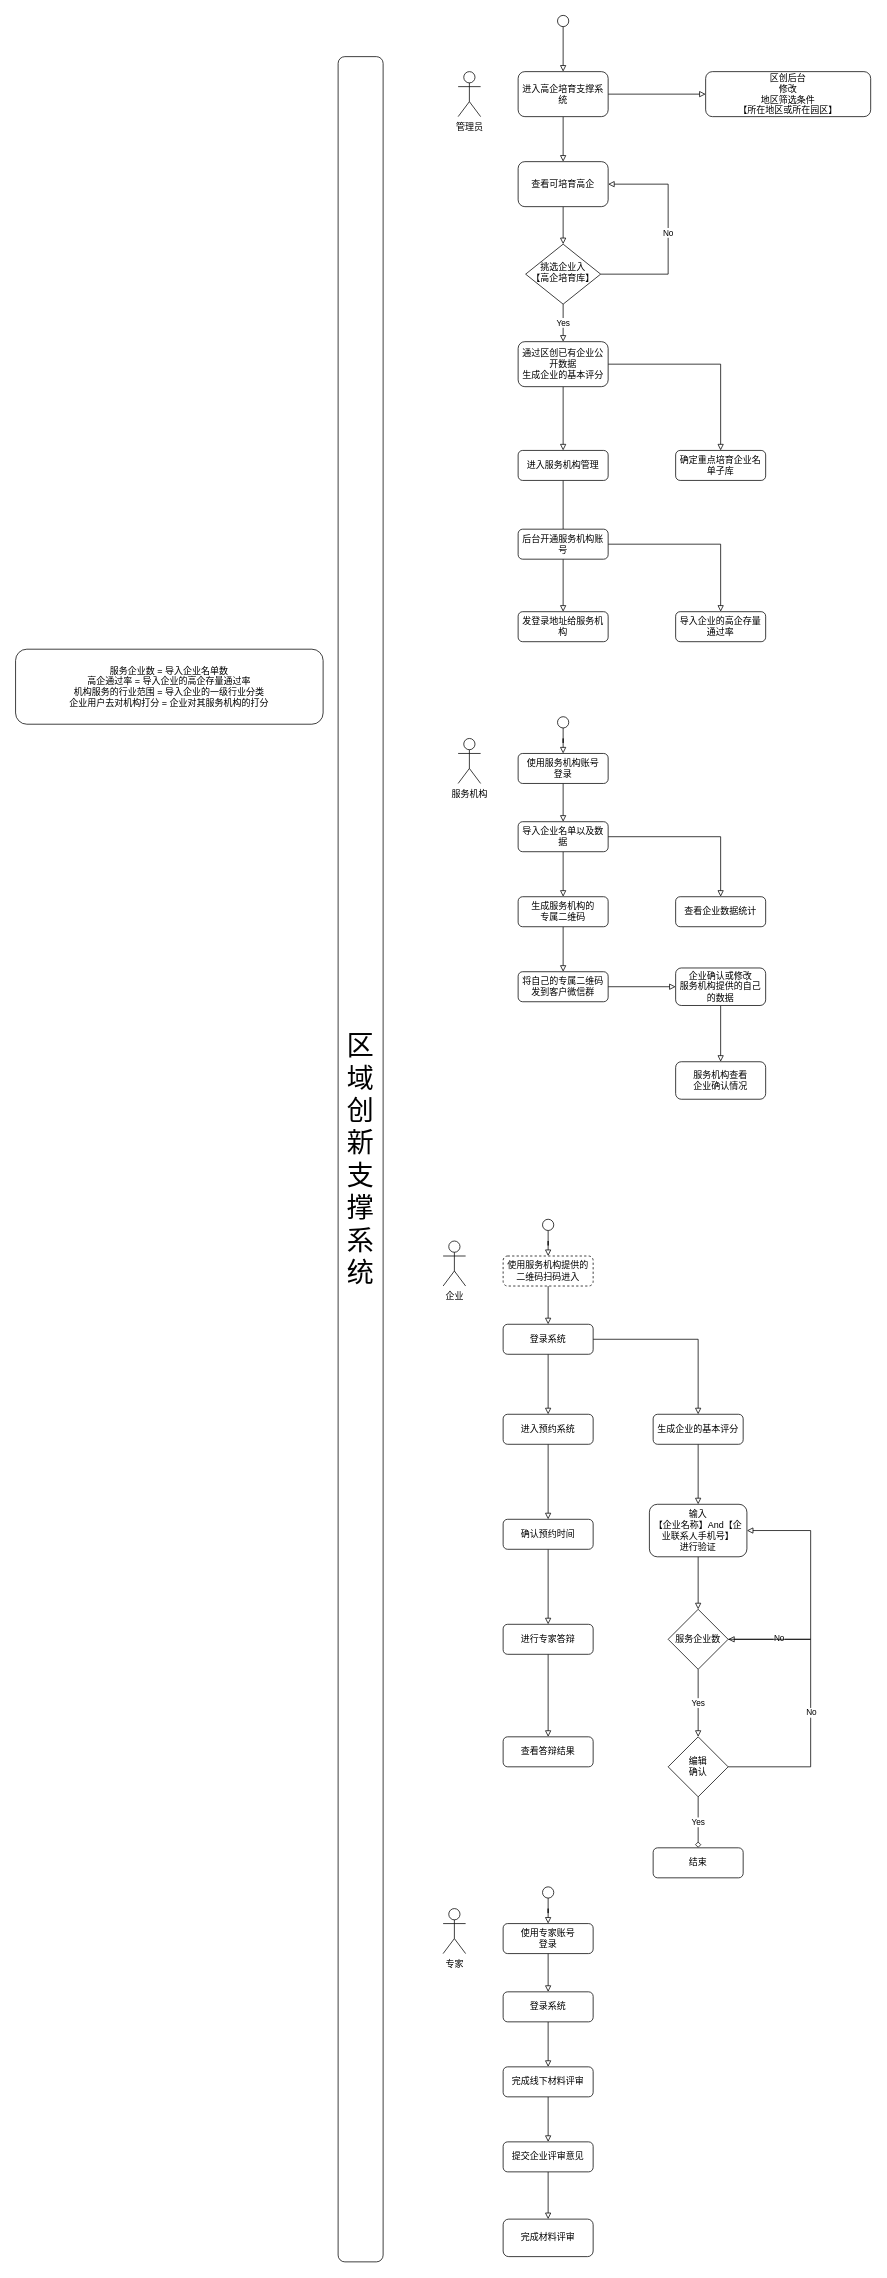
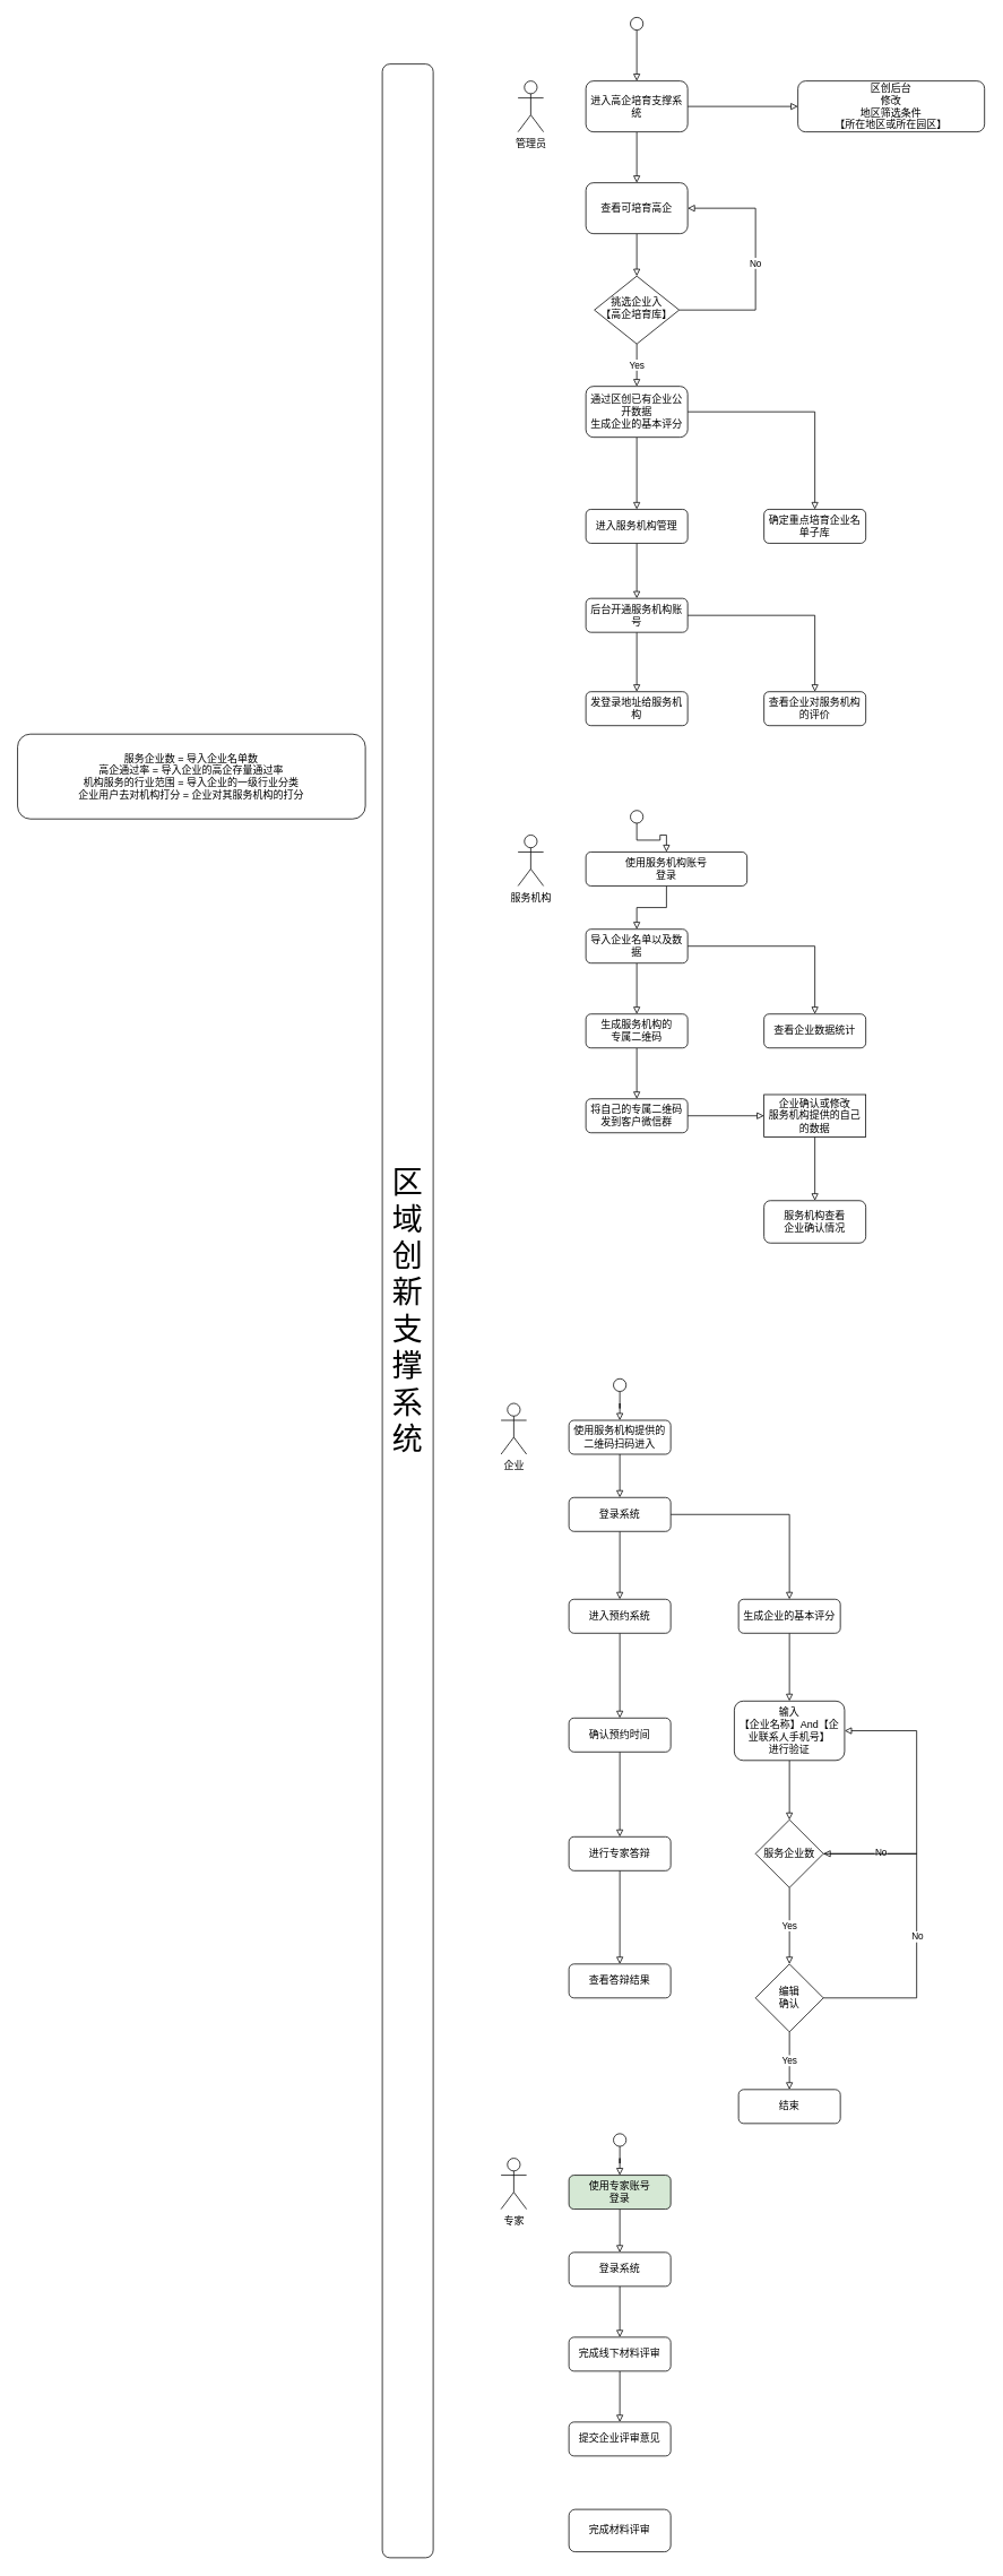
- <mxCell id="17" style="edgeStyle=orthogonalEdgeStyle;rounded=0;orthogonalLoop=1;jettySize=auto;html=1;exitX=0.5;exitY=1;exitDx=0;exitDy=0;endArrow=none;endFill=0;" edge="1" parent="1" source="18" target="21"><mxGeometry relative="1" as="geometry" /></mxCell>
+ <mxCell id="17" style="edgeStyle=orthogonalEdgeStyle;rounded=0;orthogonalLoop=1;jettySize=auto;html=1;exitX=0.5;exitY=1;exitDx=0;exitDy=0;endArrow=block;endFill=0;" edge="1" parent="1" source="18" target="21"><mxGeometry relative="1" as="geometry" /></mxCell>
- <mxCell id="41" value="导入企业的高企存量通过率" style="rounded=1;whiteSpace=wrap;html=1;" vertex="1" parent="1"><mxGeometry x="900" y="815" width="120" height="40" as="geometry" /></mxCell>
+ <mxCell id="41" value="查看企业对服务机构的评价" style="rounded=1;whiteSpace=wrap;html=1;" vertex="1" parent="1"><mxGeometry x="900" y="815" width="120" height="40" as="geometry" /></mxCell>
- <mxCell id="31" value="使用服务机构账号&lt;br&gt;登录" style="rounded=1;whiteSpace=wrap;html=1;fontSize=12;glass=0;strokeWidth=1;shadow=0;" vertex="1" parent="1"><mxGeometry x="690" y="1004" width="120" height="40" as="geometry" /></mxCell>
+ <mxCell id="31" value="使用服务机构账号&lt;br&gt;登录" style="rounded=1;whiteSpace=wrap;html=1;fontSize=12;glass=0;strokeWidth=1;shadow=0;" vertex="1" parent="1"><mxGeometry x="690" y="1004" width="190" height="40" as="geometry" /></mxCell>
- <mxCell id="39" value="&lt;span&gt;企业确认或修改&lt;/span&gt;&lt;br&gt;&lt;span&gt;服务机构提供的自己的数据&lt;/span&gt;" style="rounded=1;whiteSpace=wrap;html=1;fontSize=12;glass=0;strokeWidth=1;shadow=0;" vertex="1" parent="1"><mxGeometry x="900" y="1290" width="120" height="50" as="geometry" /></mxCell>
+ <mxCell id="39" value="&lt;span&gt;企业确认或修改&lt;/span&gt;&lt;br&gt;&lt;span&gt;服务机构提供的自己的数据&lt;/span&gt;" style="whiteSpace=wrap;html=1;fontSize=12;glass=0;strokeWidth=1;shadow=0;rounded=0;" vertex="1" parent="1"><mxGeometry x="900" y="1290" width="120" height="50" as="geometry" /></mxCell>
- <mxCell id="45" value="使用服务机构提供的二维码扫码进入" style="rounded=1;whiteSpace=wrap;html=1;fontSize=12;glass=0;strokeWidth=1;shadow=0;dashed=1;" vertex="1" parent="1"><mxGeometry x="670" y="1674" width="120" height="40" as="geometry" /></mxCell>
+ <mxCell id="45" value="使用服务机构提供的二维码扫码进入" style="rounded=1;whiteSpace=wrap;html=1;fontSize=12;glass=0;strokeWidth=1;shadow=0;" vertex="1" parent="1"><mxGeometry x="670" y="1674" width="120" height="40" as="geometry" /></mxCell>
- <mxCell id="60" value="Yes" style="edgeStyle=orthogonalEdgeStyle;rounded=0;orthogonalLoop=1;jettySize=auto;html=1;endArrow=diamond;endFill=0;" edge="1" parent="1" source="63" target="64"><mxGeometry relative="1" as="geometry" /></mxCell>
+ <mxCell id="60" value="Yes" style="edgeStyle=orthogonalEdgeStyle;rounded=0;orthogonalLoop=1;jettySize=auto;html=1;endArrow=block;endFill=0;" edge="1" parent="1" source="63" target="64"><mxGeometry relative="1" as="geometry" /></mxCell>
- <mxCell id="74" value="使用专家账号&lt;br&gt;登录" style="rounded=1;whiteSpace=wrap;html=1;fontSize=12;glass=0;strokeWidth=1;shadow=0;" vertex="1" parent="1"><mxGeometry x="670" y="2564" width="120" height="40" as="geometry" /></mxCell>
+ <mxCell id="74" value="使用专家账号&lt;br&gt;登录" style="rounded=1;whiteSpace=wrap;html=1;fontSize=12;glass=0;strokeWidth=1;shadow=0;fillColor=#d5e8d4;" vertex="1" parent="1"><mxGeometry x="670" y="2564" width="120" height="40" as="geometry" /></mxCell>
- <mxCell id="79" value="" style="edgeStyle=orthogonalEdgeStyle;rounded=0;orthogonalLoop=1;jettySize=auto;html=1;endArrow=block;endFill=0;" edge="1" parent="1" source="80" target="82"><mxGeometry relative="1" as="geometry" /></mxCell>
